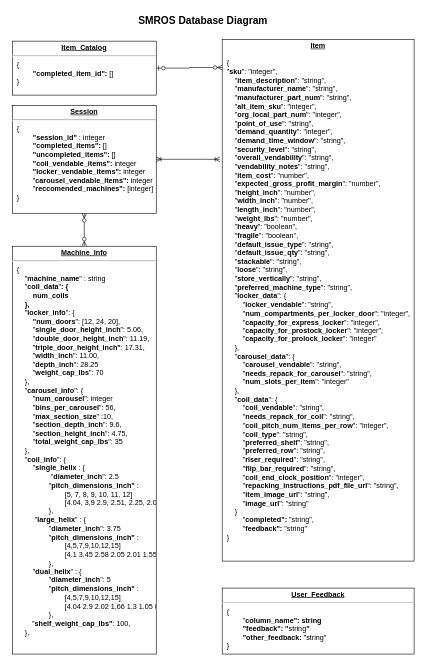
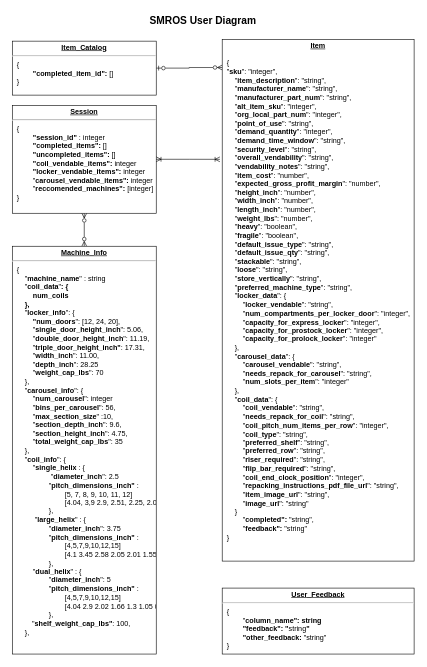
- <mxCell id="7" value="&lt;font style=&quot;font-size: 17px;&quot;&gt;&lt;b&gt;SMROS Database Diagram&amp;nbsp;&lt;/b&gt;&lt;/font&gt;" style="text;html=1;align=center;verticalAlign=middle;resizable=0;points=[];autosize=1;strokeColor=none;fillColor=none;" parent="1" vertex="1"><mxGeometry x="220" width="240" height="30" as="geometry" y="20" /></mxCell>
+ <mxCell id="7" value="&lt;font style=&quot;font-size: 17px;&quot;&gt;&lt;b&gt;SMROS User Diagram&amp;nbsp;&lt;/b&gt;&lt;/font&gt;" style="text;html=1;align=center;verticalAlign=middle;resizable=0;points=[];autosize=1;strokeColor=none;fillColor=none;" parent="1" vertex="1"><mxGeometry x="220" width="240" height="30" as="geometry" y="20" /></mxCell>
